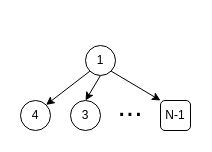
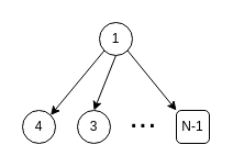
- <mxCell id="5" value="1" style="ellipse;whiteSpace=wrap;html=1;aspect=fixed;" vertex="1" parent="1"><mxGeometry x="85" y="45" width="30" height="30" as="geometry" /></mxCell>
+ <mxCell id="5" value="1" style="ellipse;whiteSpace=wrap;html=1;aspect=fixed;" vertex="1" parent="1"><mxGeometry x="90" y="20" width="30" height="30" as="geometry" /></mxCell>
